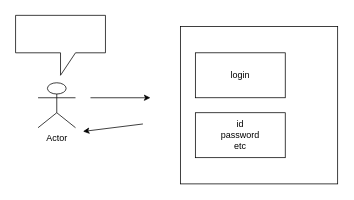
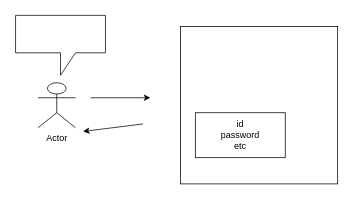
- <mxCell id="7" value="login" style="rounded=0;whiteSpace=wrap;html=1;" vertex="1" parent="1"><mxGeometry x="260" y="70" width="120" height="60" as="geometry" /></mxCell>
